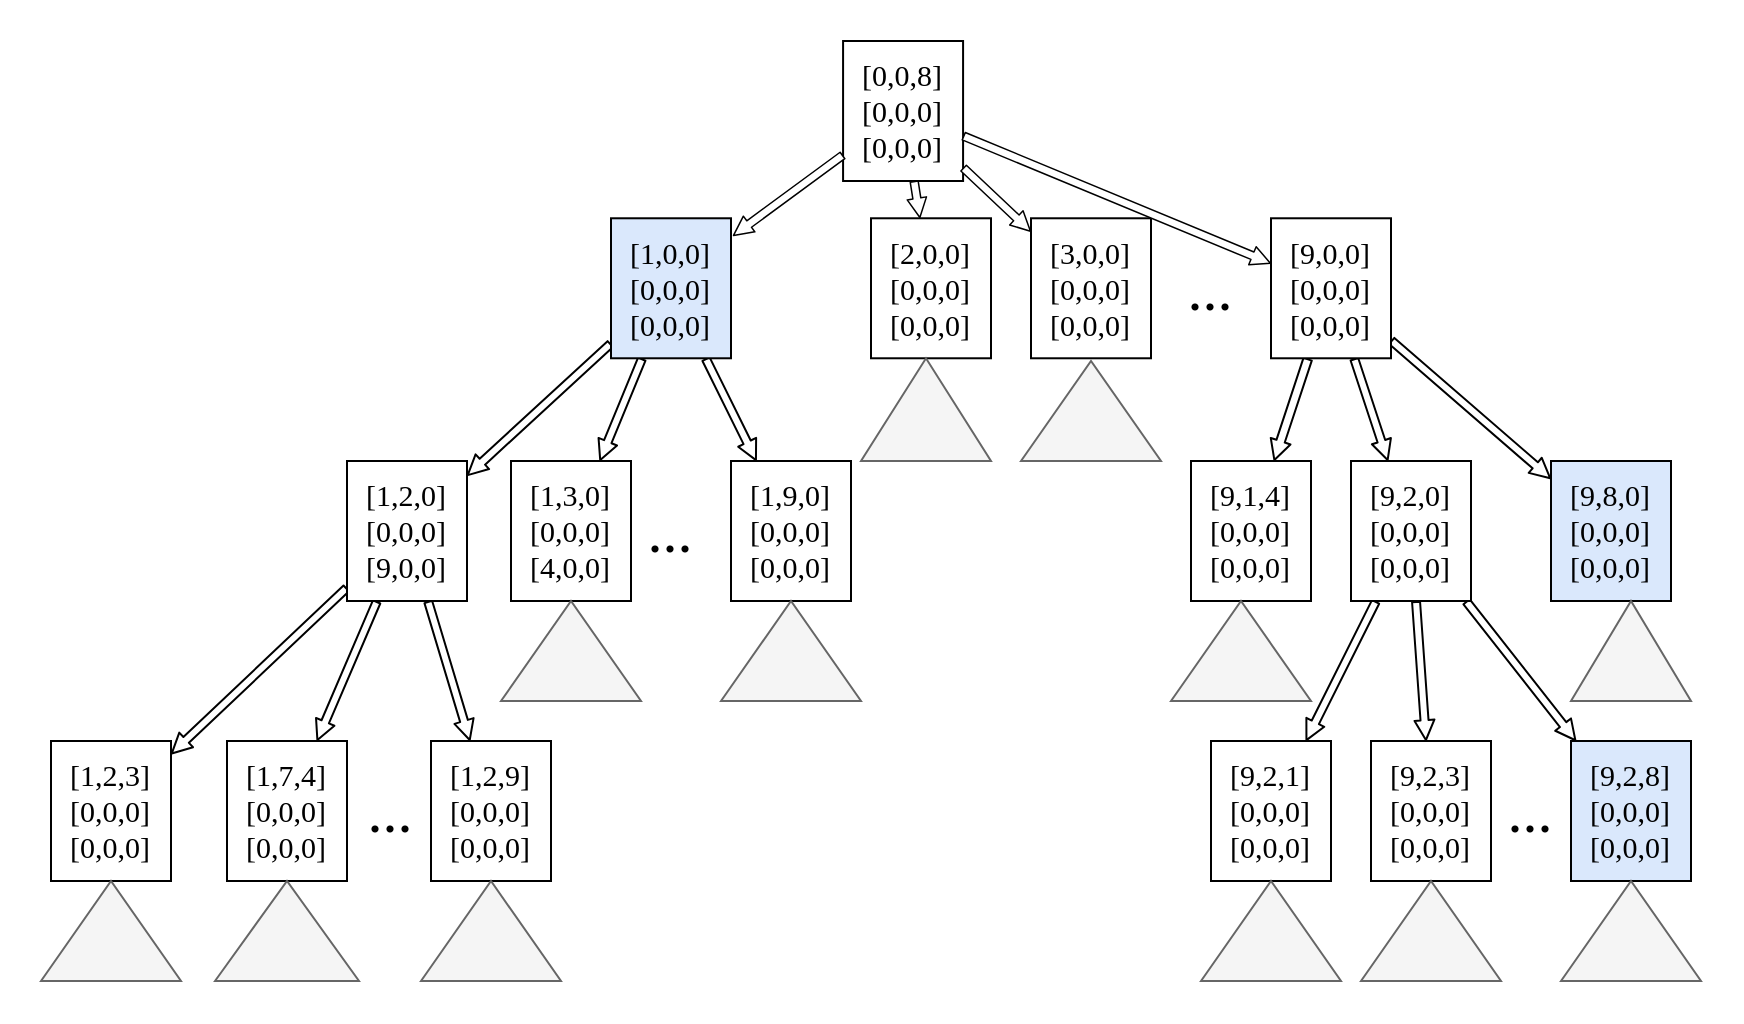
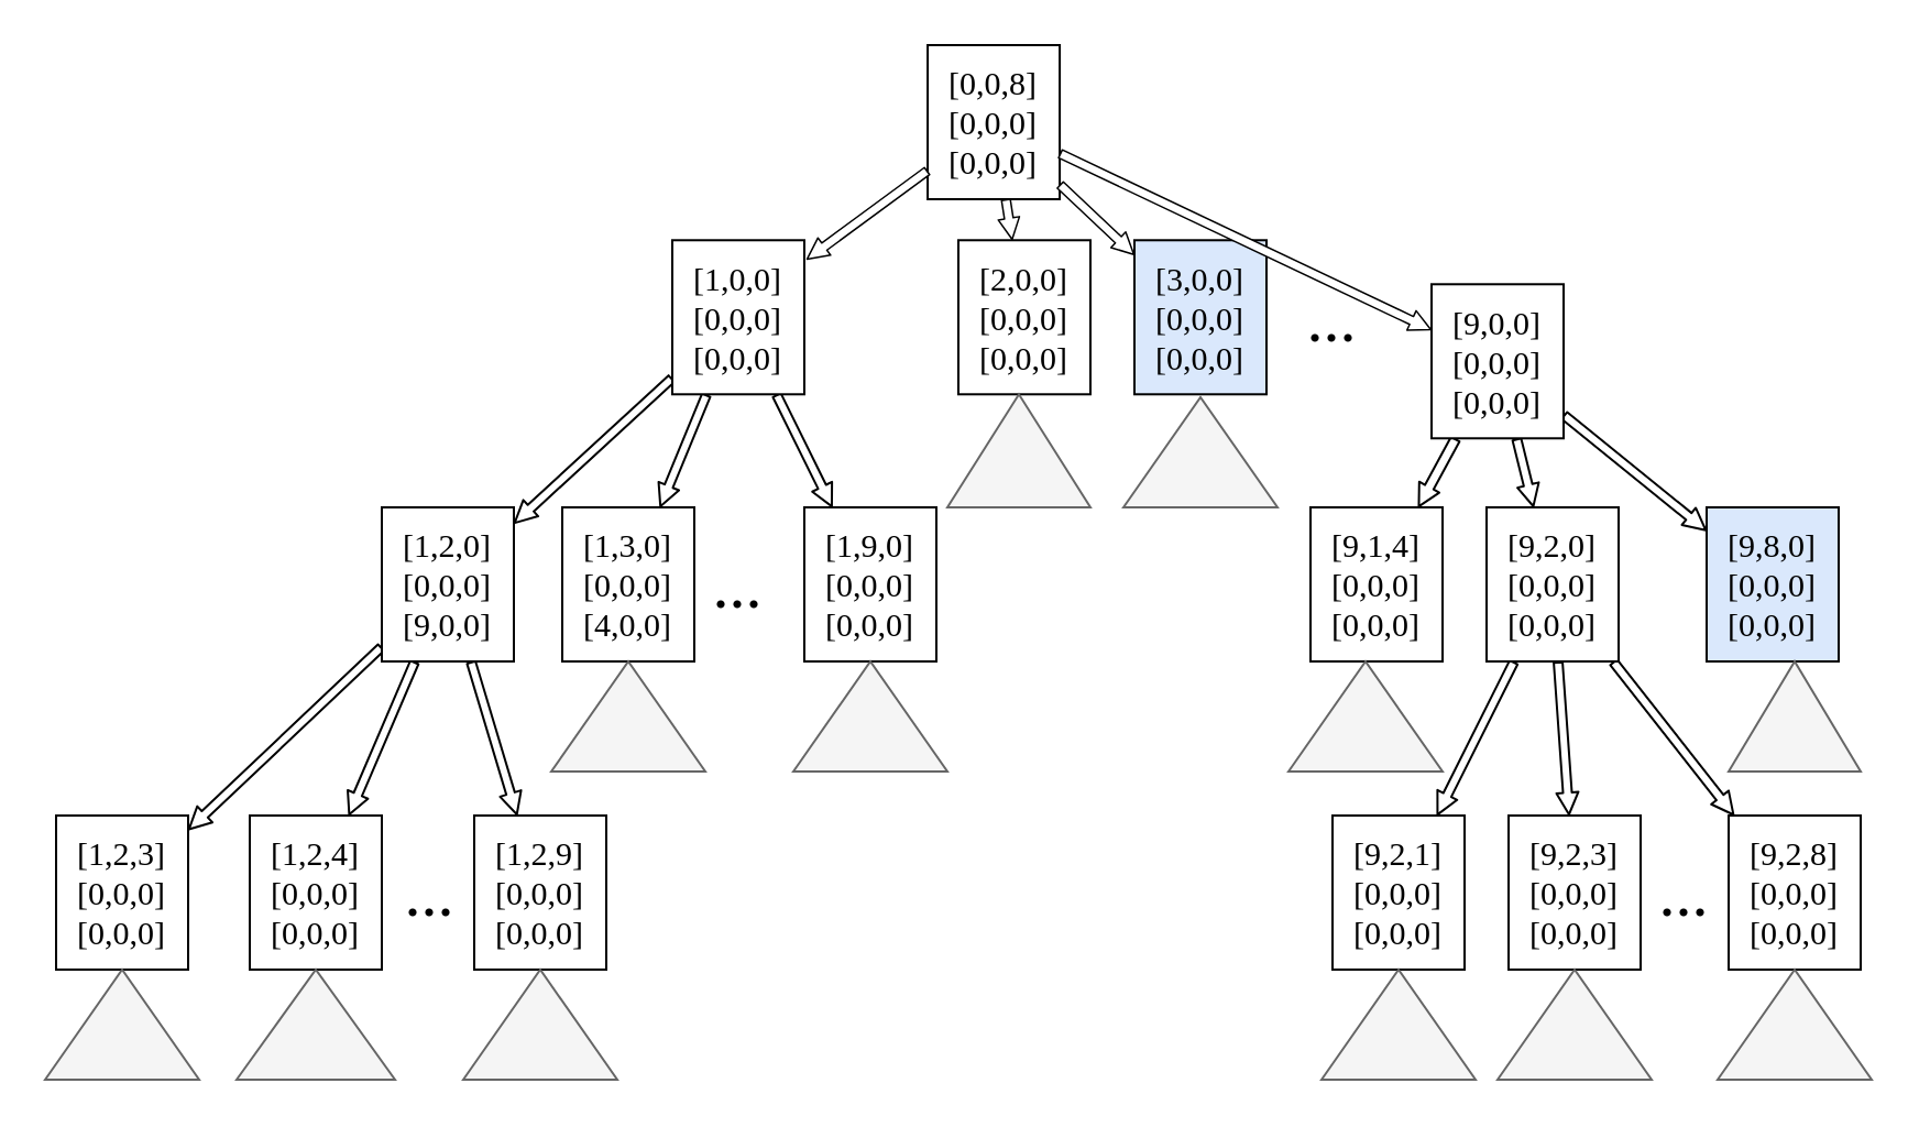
- <mxCell id="6" value="[1,0,0]&lt;br style=&quot;font-size: 15px;&quot;&gt;[0,0,0]&lt;br style=&quot;font-size: 15px;&quot;&gt;&lt;div style=&quot;font-size: 15px;&quot;&gt;&lt;span style=&quot;background-color: initial; font-size: 15px;&quot;&gt;[0,0,0]&lt;/span&gt;&lt;/div&gt;" style="rounded=0;whiteSpace=wrap;html=1;fontSize=15;fontFamily=Times New Roman;strokeColor=default;shadow=0;arcSize=50;backgroundOutline=0;container=0;comic=0;fillColor=#dae8fc;" parent="1" vertex="1"><mxGeometry x="305" y="108.636" width="60" height="70" as="geometry" /></mxCell>
+ <mxCell id="6" value="[1,0,0]&lt;br style=&quot;font-size: 15px;&quot;&gt;[0,0,0]&lt;br style=&quot;font-size: 15px;&quot;&gt;&lt;div style=&quot;font-size: 15px;&quot;&gt;&lt;span style=&quot;background-color: initial; font-size: 15px;&quot;&gt;[0,0,0]&lt;/span&gt;&lt;/div&gt;" style="rounded=0;whiteSpace=wrap;html=1;fontSize=15;fontFamily=Times New Roman;strokeColor=default;shadow=0;arcSize=50;backgroundOutline=0;container=0;comic=0;" parent="1" vertex="1"><mxGeometry x="305" y="108.636" width="60" height="70" as="geometry" /></mxCell>
- <mxCell id="10" value="[3,0,0]&lt;br style=&quot;font-size: 15px;&quot;&gt;[0,0,0]&lt;br style=&quot;font-size: 15px;&quot;&gt;&lt;div style=&quot;font-size: 15px;&quot;&gt;&lt;span style=&quot;background-color: initial; font-size: 15px;&quot;&gt;[0,0,0]&lt;/span&gt;&lt;/div&gt;" style="rounded=0;whiteSpace=wrap;html=1;fontSize=15;fontFamily=Times New Roman;strokeColor=default;shadow=0;arcSize=50;backgroundOutline=0;container=0;comic=0;" parent="1" vertex="1"><mxGeometry x="514.995" y="108.636" width="60" height="70" as="geometry" /></mxCell>
+ <mxCell id="10" value="[3,0,0]&lt;br style=&quot;font-size: 15px;&quot;&gt;[0,0,0]&lt;br style=&quot;font-size: 15px;&quot;&gt;&lt;div style=&quot;font-size: 15px;&quot;&gt;&lt;span style=&quot;background-color: initial; font-size: 15px;&quot;&gt;[0,0,0]&lt;/span&gt;&lt;/div&gt;" style="rounded=0;whiteSpace=wrap;html=1;fontSize=15;fontFamily=Times New Roman;strokeColor=default;shadow=0;arcSize=50;backgroundOutline=0;container=0;comic=0;fillColor=#dae8fc;" parent="1" vertex="1"><mxGeometry x="514.995" y="108.636" width="60" height="70" as="geometry" /></mxCell>
- <mxCell id="15" value="[9,0,0]&lt;br style=&quot;font-size: 15px;&quot;&gt;[0,0,0]&lt;br style=&quot;font-size: 15px;&quot;&gt;&lt;div style=&quot;font-size: 15px;&quot;&gt;&lt;span style=&quot;background-color: initial; font-size: 15px;&quot;&gt;[0,0,0]&lt;/span&gt;&lt;/div&gt;" style="rounded=0;whiteSpace=wrap;html=1;fontSize=15;fontFamily=Times New Roman;strokeColor=default;shadow=0;arcSize=50;backgroundOutline=0;container=0;comic=0;" parent="1" vertex="1"><mxGeometry x="635.005" y="108.636" width="60" height="70" as="geometry" /></mxCell>
+ <mxCell id="15" value="[9,0,0]&lt;br style=&quot;font-size: 15px;&quot;&gt;[0,0,0]&lt;br style=&quot;font-size: 15px;&quot;&gt;&lt;div style=&quot;font-size: 15px;&quot;&gt;&lt;span style=&quot;background-color: initial; font-size: 15px;&quot;&gt;[0,0,0]&lt;/span&gt;&lt;/div&gt;" style="rounded=0;whiteSpace=wrap;html=1;fontSize=15;fontFamily=Times New Roman;strokeColor=default;shadow=0;arcSize=50;backgroundOutline=0;container=0;comic=0;" parent="1" vertex="1"><mxGeometry x="650.005" y="128.636" width="60" height="70" as="geometry" /></mxCell>
- <mxCell id="26" value="[1,7,4]&lt;br style=&quot;font-size: 15px;&quot;&gt;[0,0,0]&lt;br style=&quot;font-size: 15px;&quot;&gt;&lt;div style=&quot;font-size: 15px;&quot;&gt;&lt;span style=&quot;background-color: initial; font-size: 15px;&quot;&gt;[0,0,0]&lt;/span&gt;&lt;/div&gt;" style="rounded=0;whiteSpace=wrap;html=1;fontSize=15;fontFamily=Times New Roman;strokeColor=default;shadow=0;arcSize=50;backgroundOutline=0;container=0;comic=0;" parent="1" vertex="1"><mxGeometry x="113" y="370" width="60" height="70" as="geometry" /></mxCell>
+ <mxCell id="26" value="[1,2,4]&lt;br style=&quot;font-size: 15px;&quot;&gt;[0,0,0]&lt;br style=&quot;font-size: 15px;&quot;&gt;&lt;div style=&quot;font-size: 15px;&quot;&gt;&lt;span style=&quot;background-color: initial; font-size: 15px;&quot;&gt;[0,0,0]&lt;/span&gt;&lt;/div&gt;" style="rounded=0;whiteSpace=wrap;html=1;fontSize=15;fontFamily=Times New Roman;strokeColor=default;shadow=0;arcSize=50;backgroundOutline=0;container=0;comic=0;" parent="1" vertex="1"><mxGeometry x="113" y="370" width="60" height="70" as="geometry" /></mxCell>
- <mxCell id="44" value="[9,2,8]&lt;br style=&quot;font-size: 15px;&quot;&gt;[0,0,0]&lt;br style=&quot;font-size: 15px;&quot;&gt;&lt;div style=&quot;font-size: 15px;&quot;&gt;&lt;span style=&quot;background-color: initial; font-size: 15px;&quot;&gt;[0,0,0]&lt;/span&gt;&lt;/div&gt;" style="rounded=0;whiteSpace=wrap;html=1;fontSize=15;fontFamily=Times New Roman;strokeColor=default;shadow=0;arcSize=50;backgroundOutline=0;container=0;comic=0;fontColor=default;fillColor=#dae8fc;" vertex="1" parent="1"><mxGeometry x="785" y="370" width="60" height="70" as="geometry" /></mxCell>
+ <mxCell id="44" value="[9,2,8]&lt;br style=&quot;font-size: 15px;&quot;&gt;[0,0,0]&lt;br style=&quot;font-size: 15px;&quot;&gt;&lt;div style=&quot;font-size: 15px;&quot;&gt;&lt;span style=&quot;background-color: initial; font-size: 15px;&quot;&gt;[0,0,0]&lt;/span&gt;&lt;/div&gt;" style="rounded=0;whiteSpace=wrap;html=1;fontSize=15;fontFamily=Times New Roman;strokeColor=default;shadow=0;arcSize=50;backgroundOutline=0;container=0;comic=0;fontColor=default;" vertex="1" parent="1"><mxGeometry x="785" y="370" width="60" height="70" as="geometry" /></mxCell>
